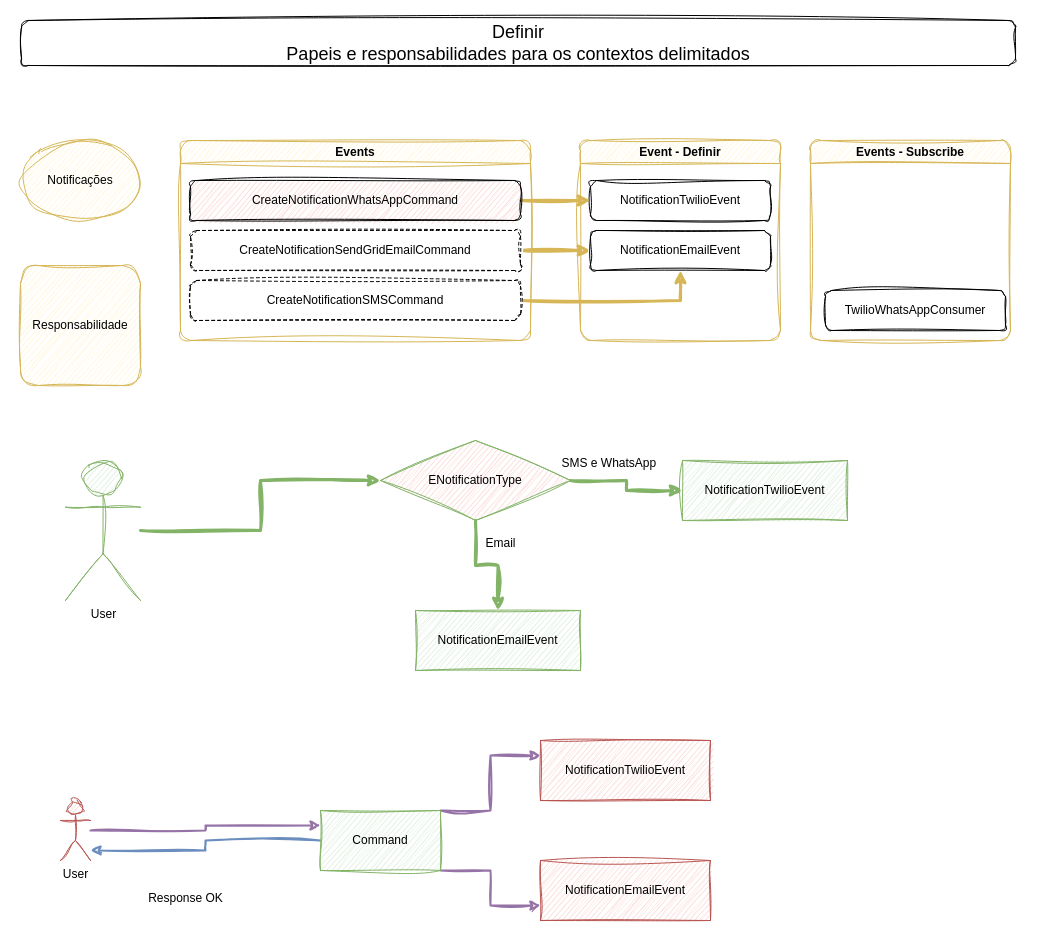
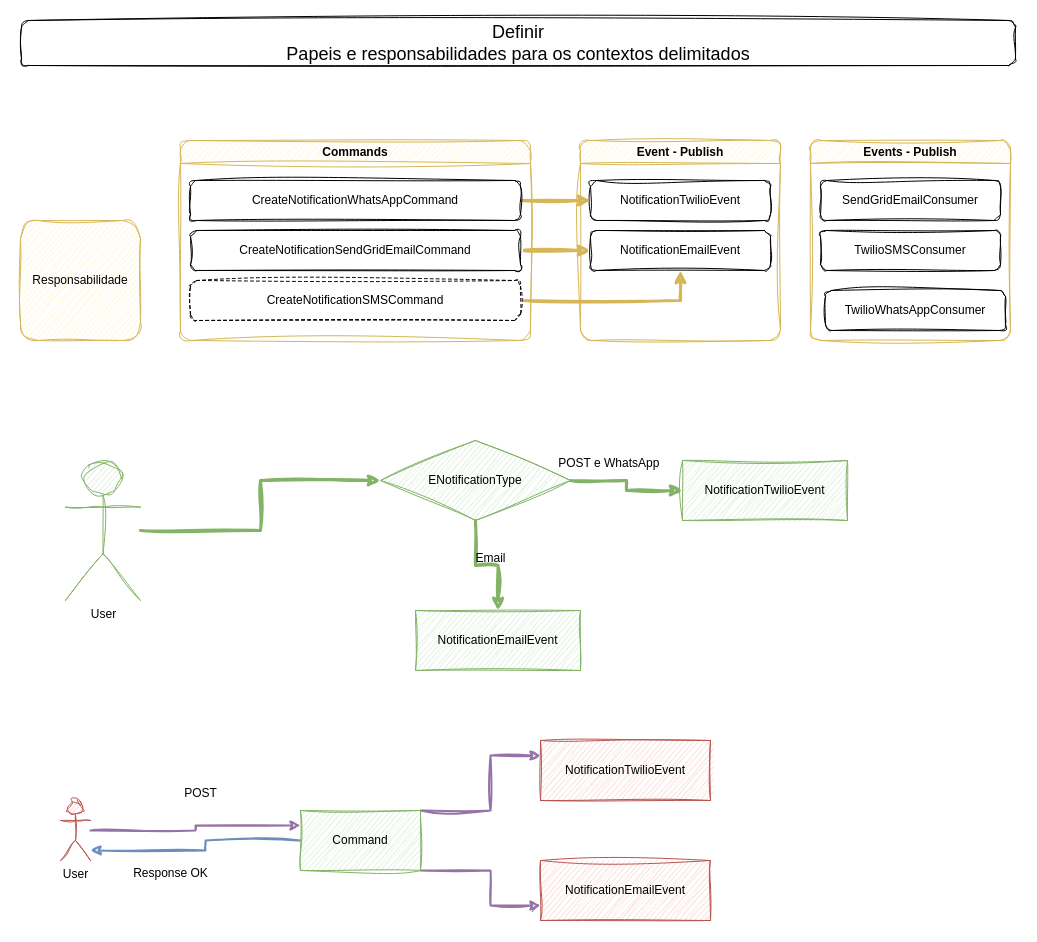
- <mxCell id="4" value="Events" style="swimlane;whiteSpace=wrap;html=1;startSize=23;fillColor=#fff2cc;strokeColor=#d6b656;rounded=1;sketch=1;curveFitting=1;jiggle=2;" parent="1" vertex="1"><mxGeometry x="180" y="140" width="350" height="200" as="geometry" /></mxCell>
+ <mxCell id="4" value="Commands" style="swimlane;whiteSpace=wrap;html=1;startSize=23;fillColor=#fff2cc;strokeColor=#d6b656;rounded=1;sketch=1;curveFitting=1;jiggle=2;" parent="1" vertex="1"><mxGeometry x="180" y="140" width="350" height="200" as="geometry" /></mxCell>
- <mxCell id="5" value="Event -&amp;nbsp;Definir" style="swimlane;whiteSpace=wrap;html=1;startSize=23;fillColor=#fff2cc;strokeColor=#d6b656;rounded=1;sketch=1;curveFitting=1;jiggle=2;" parent="1" vertex="1"><mxGeometry x="580" y="140" width="200" height="200" as="geometry" /></mxCell>
+ <mxCell id="5" value="Event -&amp;nbsp;Publish" style="swimlane;whiteSpace=wrap;html=1;startSize=23;fillColor=#fff2cc;strokeColor=#d6b656;rounded=1;sketch=1;curveFitting=1;jiggle=2;" parent="1" vertex="1"><mxGeometry x="580" y="140" width="200" height="200" as="geometry" /></mxCell>
- <mxCell id="14" value="Events -&amp;nbsp;Subscribe" style="swimlane;whiteSpace=wrap;html=1;startSize=23;fillColor=#fff2cc;strokeColor=#d6b656;rounded=1;sketch=1;curveFitting=1;jiggle=2;" parent="1" vertex="1"><mxGeometry x="810" y="140" width="200" height="200" as="geometry" /></mxCell>
+ <mxCell id="14" value="Events -&amp;nbsp;Publish" style="swimlane;whiteSpace=wrap;html=1;startSize=23;fillColor=#fff2cc;strokeColor=#d6b656;rounded=1;sketch=1;curveFitting=1;jiggle=2;" parent="1" vertex="1"><mxGeometry x="810" y="140" width="200" height="200" as="geometry" /></mxCell>
- <mxCell id="2" value="Notificações" style="ellipse;whiteSpace=wrap;html=1;fillColor=#fff2cc;strokeColor=#d6b656;rounded=1;sketch=1;curveFitting=1;jiggle=2;" parent="1" vertex="1"><mxGeometry y="140" width="120" height="80" as="geometry" x="20" /></mxCell>
- <mxCell id="9" value="CreateNotificationWhatsAppCommand" style="rounded=1;whiteSpace=wrap;html=1;sketch=1;curveFitting=1;jiggle=2;fillColor=#f8cecc;" parent="1" vertex="1"><mxGeometry x="190" y="180" width="330" height="40" as="geometry" /></mxCell>
+ <mxCell id="9" value="CreateNotificationWhatsAppCommand" style="rounded=1;whiteSpace=wrap;html=1;sketch=1;curveFitting=1;jiggle=2;" parent="1" vertex="1"><mxGeometry x="190" y="180" width="330" height="40" as="geometry" /></mxCell>
+ <mxCell id="15" value="SendGridEmailConsumer" style="rounded=1;whiteSpace=wrap;html=1;sketch=1;curveFitting=1;jiggle=2;" parent="14" vertex="1"><mxGeometry x="10" y="40" width="180" height="40" as="geometry" /></mxCell>
- <mxCell id="11" value="CreateNotificationSendGridEmailCommand" style="rounded=1;whiteSpace=wrap;html=1;sketch=1;curveFitting=1;jiggle=2;dashed=1;" parent="1" vertex="1"><mxGeometry x="190" y="230" width="330" height="40" as="geometry" /></mxCell>
+ <mxCell id="11" value="CreateNotificationSendGridEmailCommand" style="rounded=1;whiteSpace=wrap;html=1;sketch=1;curveFitting=1;jiggle=2;" parent="1" vertex="1"><mxGeometry x="190" y="230" width="330" height="40" as="geometry" /></mxCell>
+ <mxCell id="16" value="TwilioSMSConsumer" style="rounded=1;whiteSpace=wrap;html=1;sketch=1;curveFitting=1;jiggle=2;" parent="14" vertex="1"><mxGeometry x="10" y="90" width="180" height="40" as="geometry" /></mxCell>
- <mxCell id="3" value="Responsabilidade" style="whiteSpace=wrap;html=1;aspect=fixed;align=center;fillColor=#fff2cc;strokeColor=#d6b656;rounded=1;sketch=1;curveFitting=1;jiggle=2;" parent="1" vertex="1"><mxGeometry x="20" y="265" width="120" height="120" as="geometry" /></mxCell>
+ <mxCell id="3" value="Responsabilidade" style="whiteSpace=wrap;html=1;aspect=fixed;align=center;fillColor=#fff2cc;strokeColor=#d6b656;rounded=1;sketch=1;curveFitting=1;jiggle=2;" parent="1" vertex="1"><mxGeometry y="220" width="120" height="120" as="geometry" x="20" /></mxCell>
- <mxCell id="26" value="SMS e&amp;nbsp;WhatsApp&amp;nbsp;" style="text;html=1;align=center;verticalAlign=middle;resizable=0;points=[];autosize=1;strokeColor=none;fillColor=none;sketch=1;curveFitting=1;jiggle=2;" parent="1" vertex="1"><mxGeometry x="550" y="448" width="120" height="30" as="geometry" /></mxCell>
+ <mxCell id="26" value="POST e&amp;nbsp;WhatsApp&amp;nbsp;" style="text;html=1;align=center;verticalAlign=middle;resizable=0;points=[];autosize=1;strokeColor=none;fillColor=none;sketch=1;curveFitting=1;jiggle=2;" parent="1" vertex="1"><mxGeometry x="550" y="448" width="120" height="30" as="geometry" /></mxCell>
- <mxCell id="23" value="ENotificationType" style="rhombus;whiteSpace=wrap;html=1;fillColor=#f8cecc;strokeColor=#82b366;sketch=1;curveFitting=1;jiggle=2;" parent="1" vertex="1"><mxGeometry x="380" y="440" width="190" height="80" as="geometry" /></mxCell>
+ <mxCell id="23" value="ENotificationType" style="rhombus;whiteSpace=wrap;html=1;fillColor=#d5e8d4;strokeColor=#82b366;sketch=1;curveFitting=1;jiggle=2;" parent="1" vertex="1"><mxGeometry x="380" y="440" width="190" height="80" as="geometry" /></mxCell>
- <mxCell id="27" value="Email" style="text;html=1;align=center;verticalAlign=middle;resizable=0;points=[];autosize=1;strokeColor=none;fillColor=none;sketch=1;curveFitting=1;jiggle=2;" parent="1" vertex="1"><mxGeometry x="475" y="528" width="50" height="30" as="geometry" /></mxCell>
+ <mxCell id="27" value="Email" style="text;html=1;align=center;verticalAlign=middle;resizable=0;points=[];autosize=1;strokeColor=none;fillColor=none;sketch=1;curveFitting=1;jiggle=2;" parent="1" vertex="1"><mxGeometry x="465" y="543" width="50" height="30" as="geometry" /></mxCell>
+ <mxCell id="34" value="POST" style="text;html=1;align=center;verticalAlign=middle;resizable=0;points=[];autosize=1;strokeColor=none;fillColor=none;sketch=1;curveFitting=1;jiggle=2;" parent="1" vertex="1"><mxGeometry x="170" y="778" width="60" height="30" as="geometry" /></mxCell>
- <mxCell id="33" value="Command" style="rounded=0;whiteSpace=wrap;html=1;fillColor=#d5e8d4;strokeColor=#82b366;sketch=1;curveFitting=1;jiggle=2;" parent="1" vertex="1"><mxGeometry x="320" y="810" width="120" height="60" as="geometry" /></mxCell>
+ <mxCell id="33" value="Command" style="rounded=0;whiteSpace=wrap;html=1;fillColor=#d5e8d4;strokeColor=#82b366;sketch=1;curveFitting=1;jiggle=2;" parent="1" vertex="1"><mxGeometry x="300" y="810" width="120" height="60" as="geometry" /></mxCell>
- <mxCell id="37" value="Response OK" style="text;html=1;align=center;verticalAlign=middle;resizable=0;points=[];autosize=1;strokeColor=none;fillColor=none;sketch=1;curveFitting=1;jiggle=2;" parent="1" vertex="1"><mxGeometry x="135" y="883" width="100" height="30" as="geometry" /></mxCell>
+ <mxCell id="37" value="Response OK" style="text;html=1;align=center;verticalAlign=middle;resizable=0;points=[];autosize=1;strokeColor=none;fillColor=none;sketch=1;curveFitting=1;jiggle=2;" parent="1" vertex="1"><mxGeometry x="120" y="858" width="100" height="30" as="geometry" /></mxCell>
